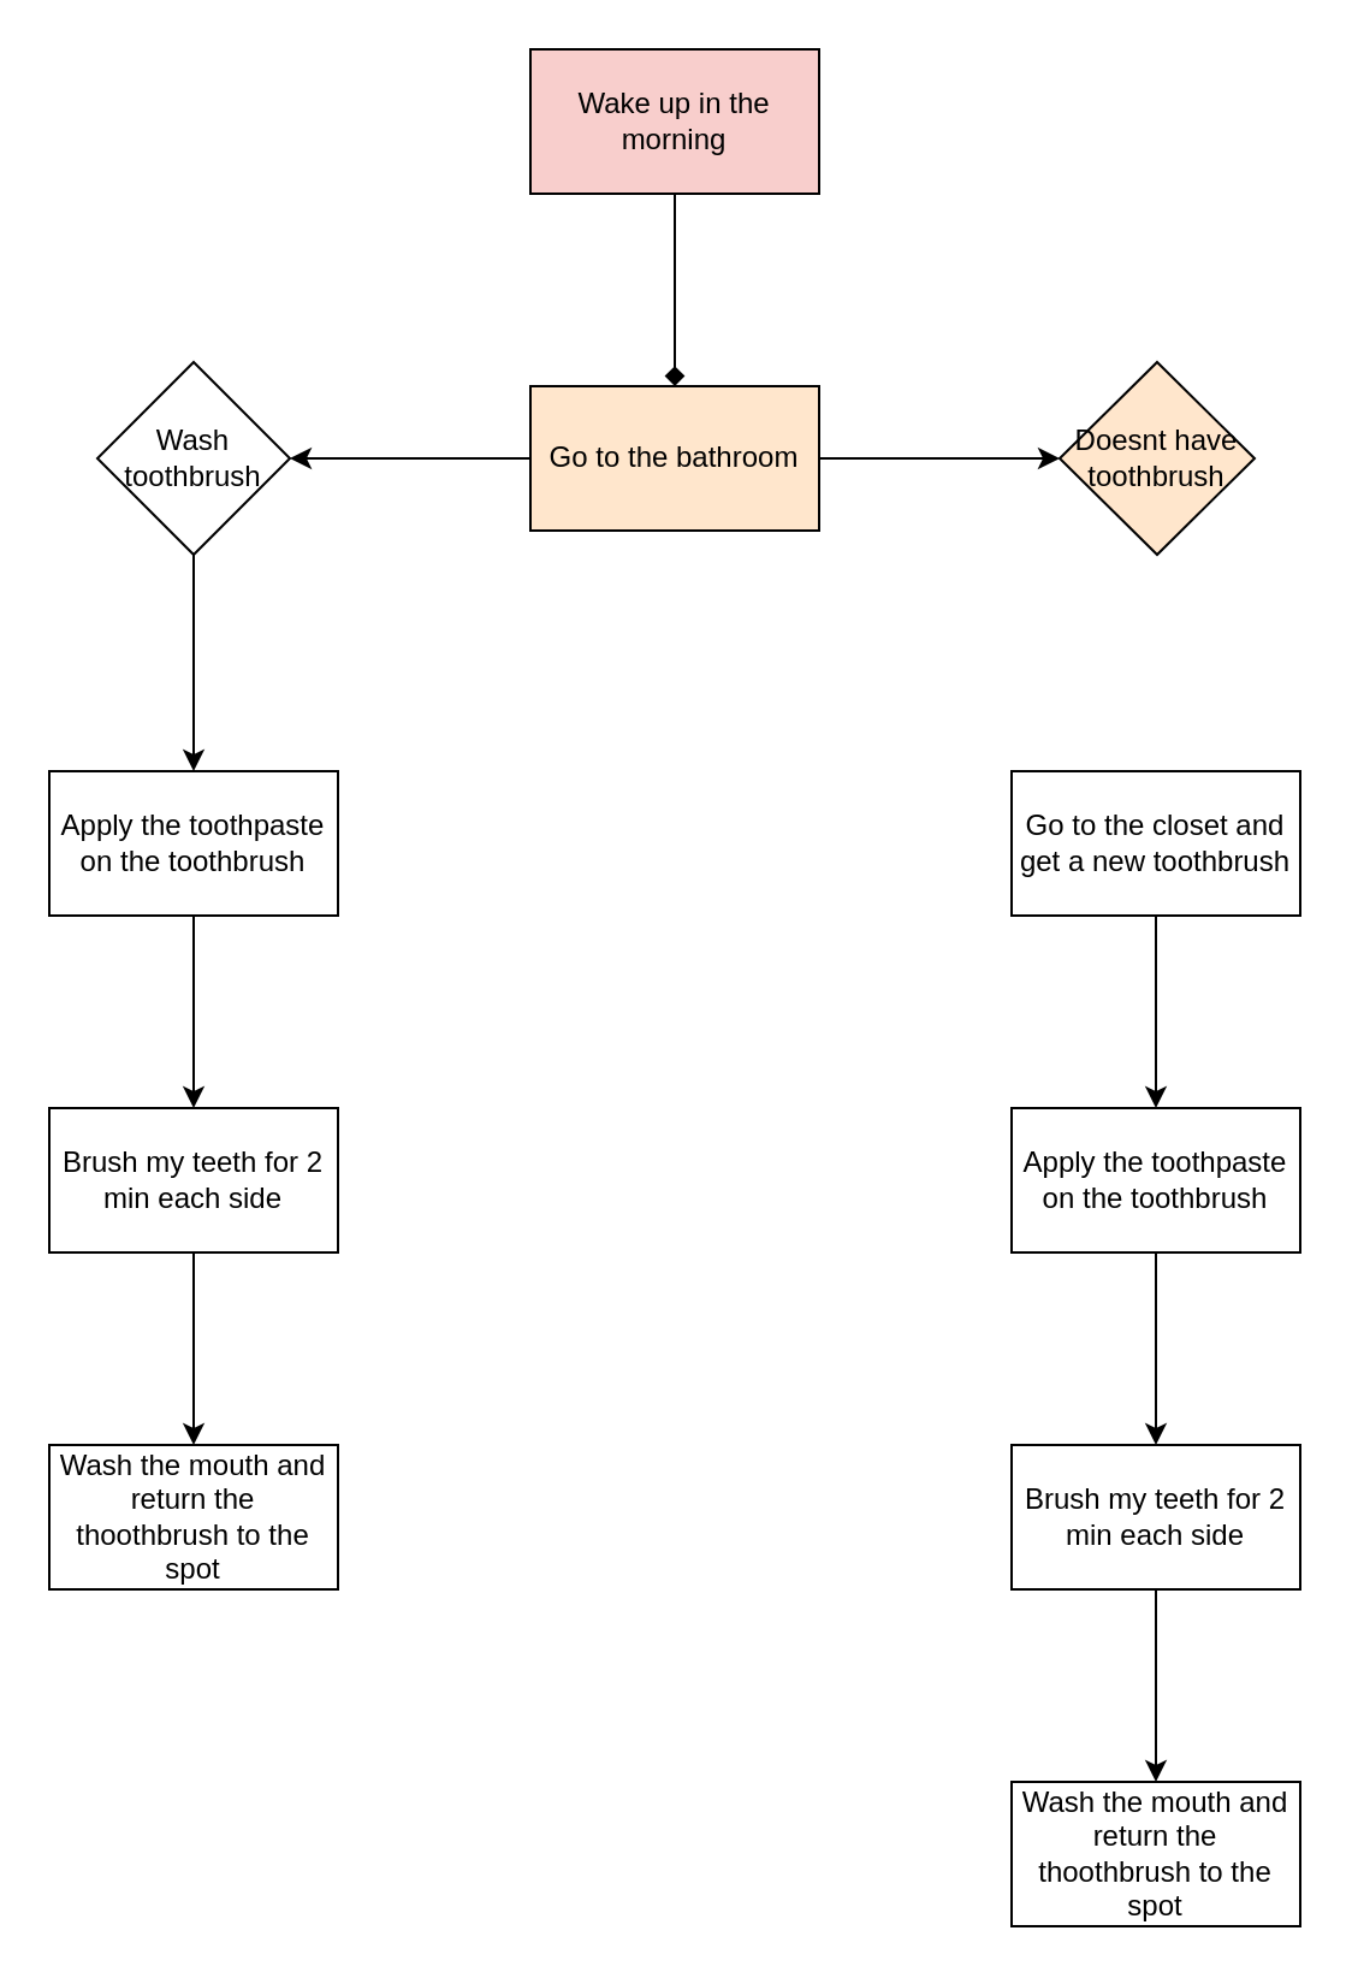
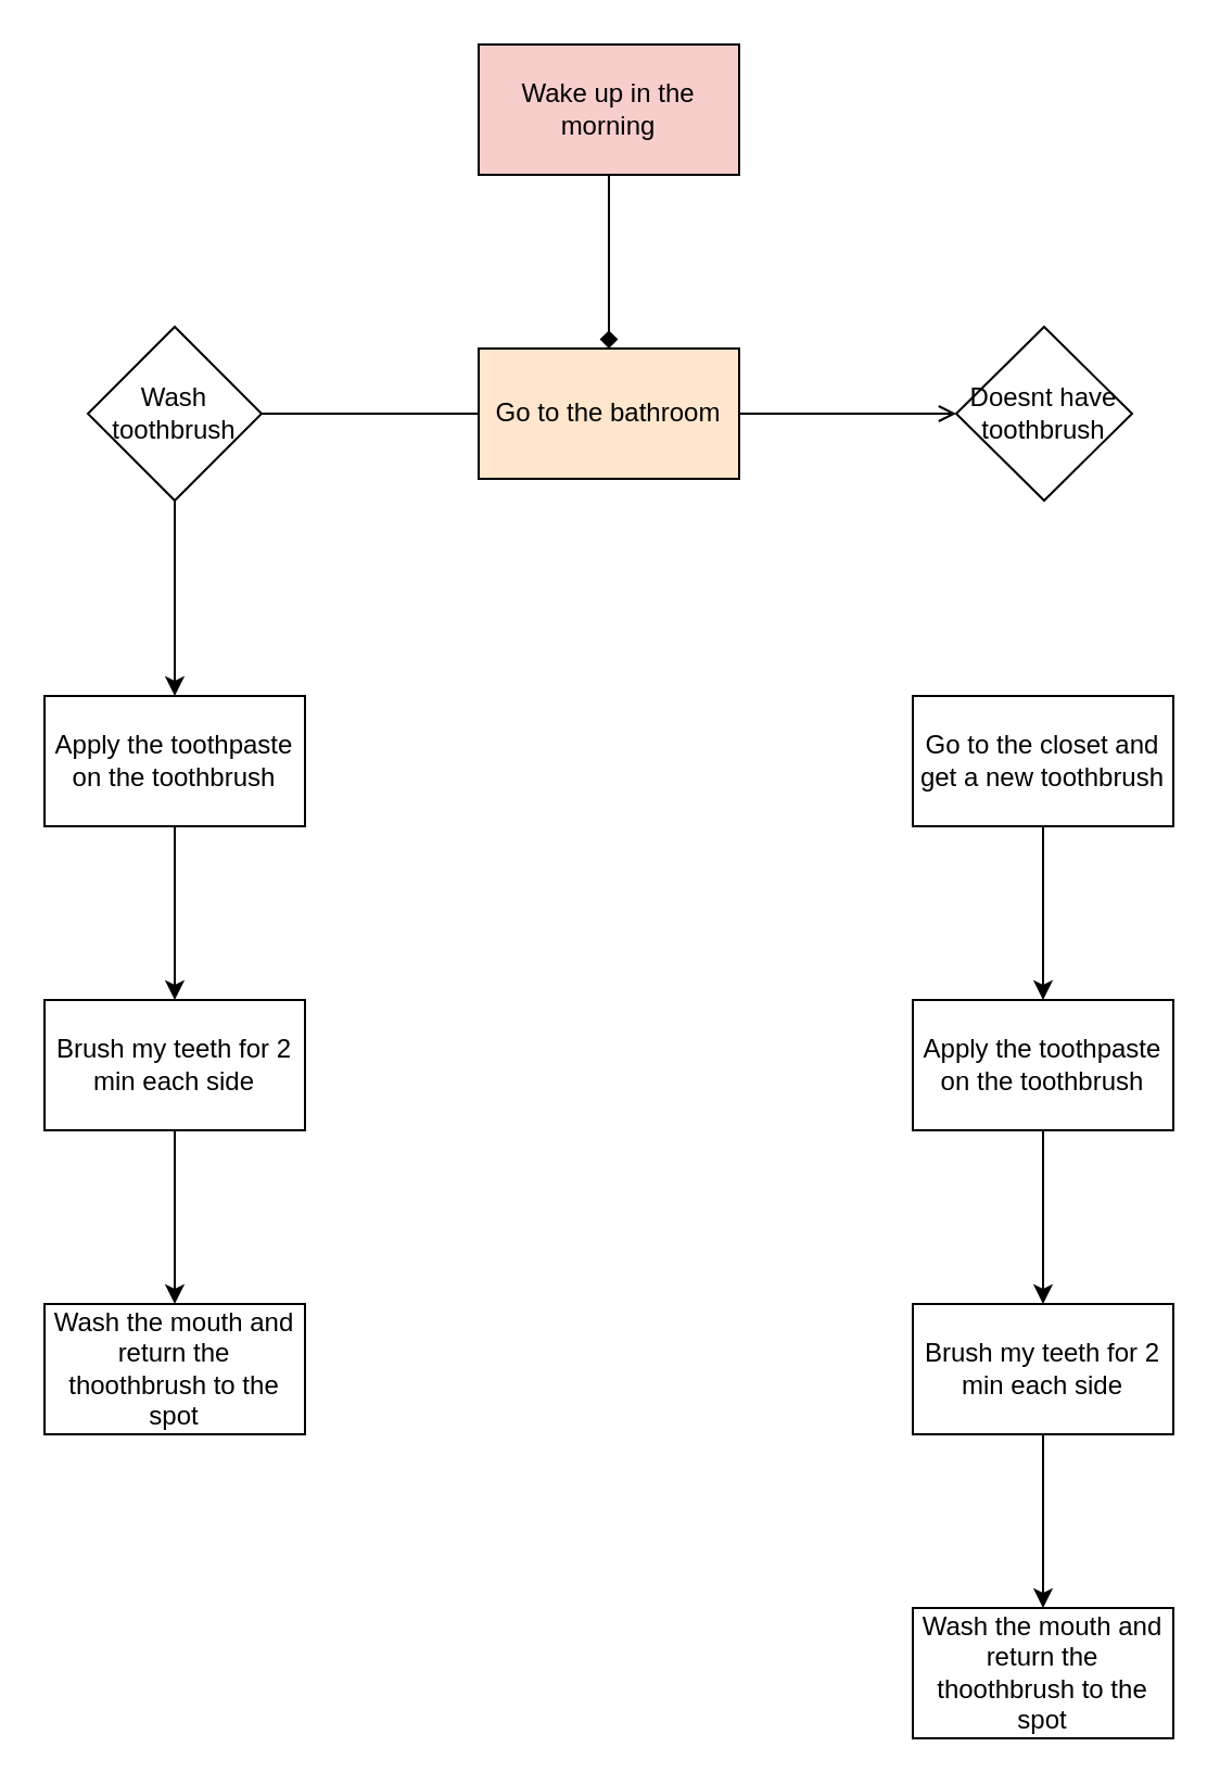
- <mxCell id="4" value="" style="edgeStyle=orthogonalEdgeStyle;rounded=0;orthogonalLoop=1;jettySize=auto;html=1;" edge="1" parent="1" source="6" target="8"><mxGeometry relative="1" as="geometry" /></mxCell>
+ <mxCell id="4" value="" style="edgeStyle=orthogonalEdgeStyle;rounded=0;orthogonalLoop=1;jettySize=auto;html=1;endArrow=none;" edge="1" parent="1" source="6" target="8"><mxGeometry relative="1" as="geometry" /></mxCell>
- <mxCell id="5" value="" style="edgeStyle=orthogonalEdgeStyle;rounded=0;orthogonalLoop=1;jettySize=auto;html=1;" edge="1" parent="1" source="6" target="9"><mxGeometry relative="1" as="geometry" /></mxCell>
+ <mxCell id="5" value="" style="edgeStyle=orthogonalEdgeStyle;rounded=0;orthogonalLoop=1;jettySize=auto;html=1;endArrow=open;" edge="1" parent="1" source="6" target="9"><mxGeometry relative="1" as="geometry" /></mxCell>
- <mxCell id="9" value="Doesnt have toothbrush" style="rhombus;whiteSpace=wrap;html=1;rounded=0;strokeWidth=1;fillColor=#ffe6cc;" vertex="1" parent="1"><mxGeometry x="440" y="150" width="81" height="80" as="geometry" /></mxCell>
+ <mxCell id="9" value="Doesnt have toothbrush" style="rhombus;whiteSpace=wrap;html=1;rounded=0;strokeWidth=1;" vertex="1" parent="1"><mxGeometry x="440" y="150" width="81" height="80" as="geometry" /></mxCell>
